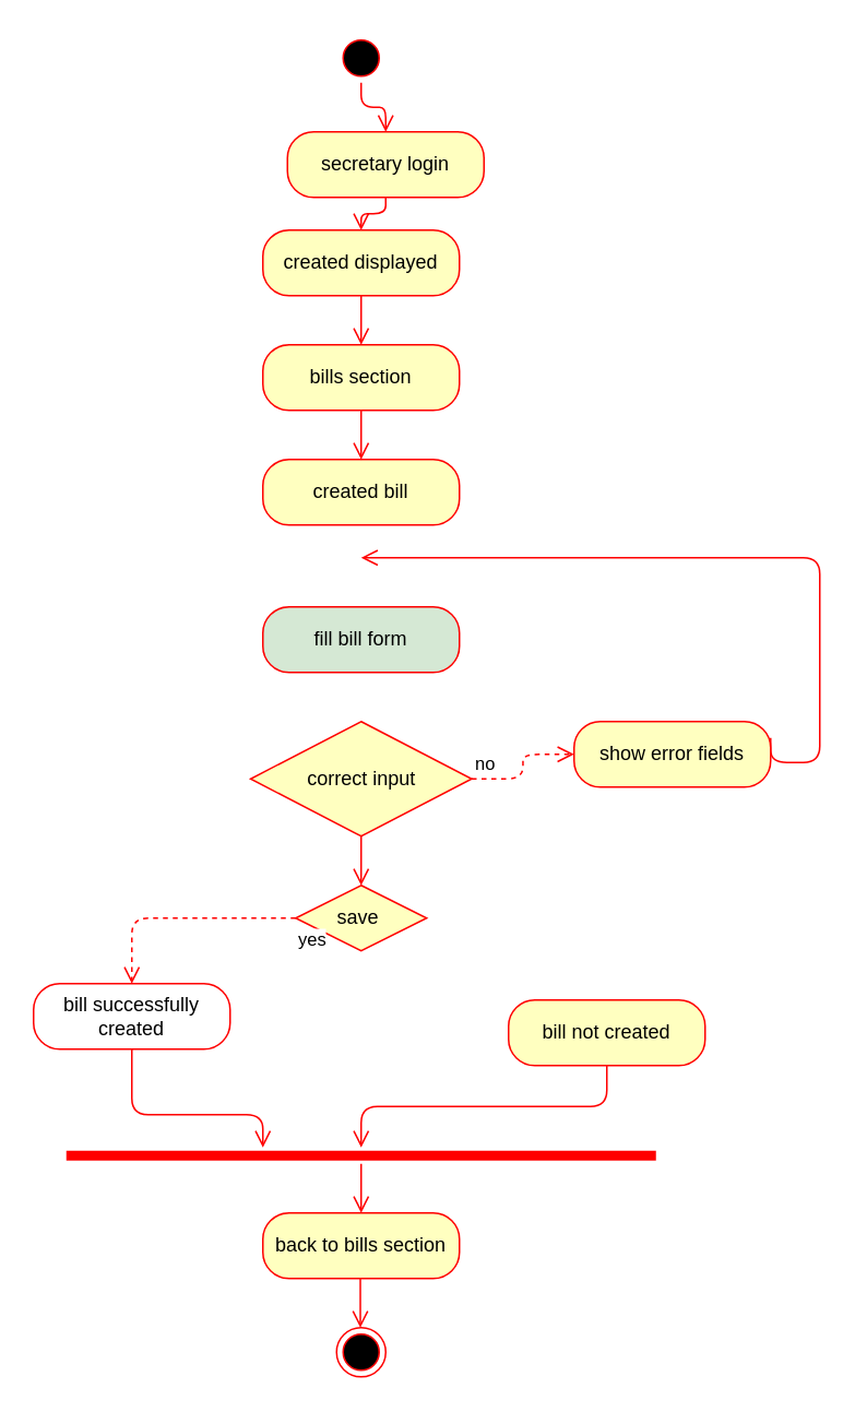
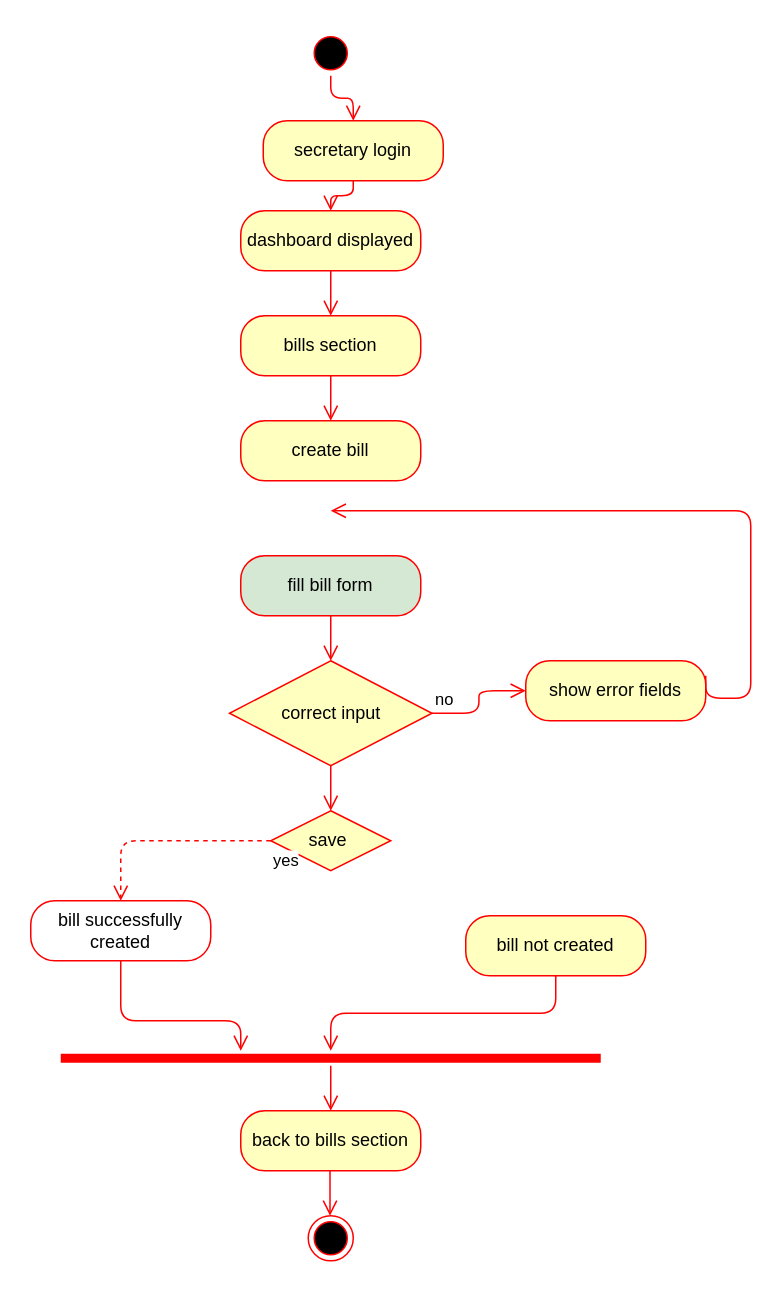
- <mxCell id="6" value="created displayed" style="rounded=1;whiteSpace=wrap;html=1;arcSize=40;fontColor=#000000;fillColor=#ffffc0;strokeColor=#ff0000;" parent="1" vertex="1"><mxGeometry x="160" y="140" width="120" height="40" as="geometry" /></mxCell>
+ <mxCell id="6" value="dashboard displayed" style="rounded=1;whiteSpace=wrap;html=1;arcSize=40;fontColor=#000000;fillColor=#ffffc0;strokeColor=#ff0000;" parent="1" vertex="1"><mxGeometry x="160" y="140" width="120" height="40" as="geometry" /></mxCell>
- <mxCell id="10" value="created bill" style="rounded=1;whiteSpace=wrap;html=1;arcSize=40;fontColor=#000000;fillColor=#ffffc0;strokeColor=#ff0000;" parent="1" vertex="1"><mxGeometry x="160" y="280" width="120" height="40" as="geometry" /></mxCell>
+ <mxCell id="10" value="create bill" style="rounded=1;whiteSpace=wrap;html=1;arcSize=40;fontColor=#000000;fillColor=#ffffc0;strokeColor=#ff0000;" parent="1" vertex="1"><mxGeometry x="160" y="280" width="120" height="40" as="geometry" /></mxCell>
+ <mxCell id="12" value="" style="edgeStyle=orthogonalEdgeStyle;html=1;verticalAlign=bottom;endArrow=open;endSize=8;strokeColor=#ff0000;entryX=0.5;entryY=0;entryDx=0;entryDy=0;" parent="1" source="11" target="13" edge="1"><mxGeometry relative="1" as="geometry"><mxPoint x="225" y="580" as="targetPoint" /></mxGeometry></mxCell>
- <mxCell id="14" value="no" style="edgeStyle=orthogonalEdgeStyle;html=1;align=left;verticalAlign=bottom;endArrow=open;endSize=8;strokeColor=#ff0000;dashed=1;" parent="1" source="13" target="15" edge="1"><mxGeometry x="-1" relative="1" as="geometry"><mxPoint x="410" y="615" as="targetPoint" /></mxGeometry></mxCell>
+ <mxCell id="14" value="no" style="edgeStyle=orthogonalEdgeStyle;html=1;align=left;verticalAlign=bottom;endArrow=open;endSize=8;strokeColor=#ff0000;" parent="1" source="13" target="15" edge="1"><mxGeometry x="-1" relative="1" as="geometry"><mxPoint x="410" y="615" as="targetPoint" /></mxGeometry></mxCell>
